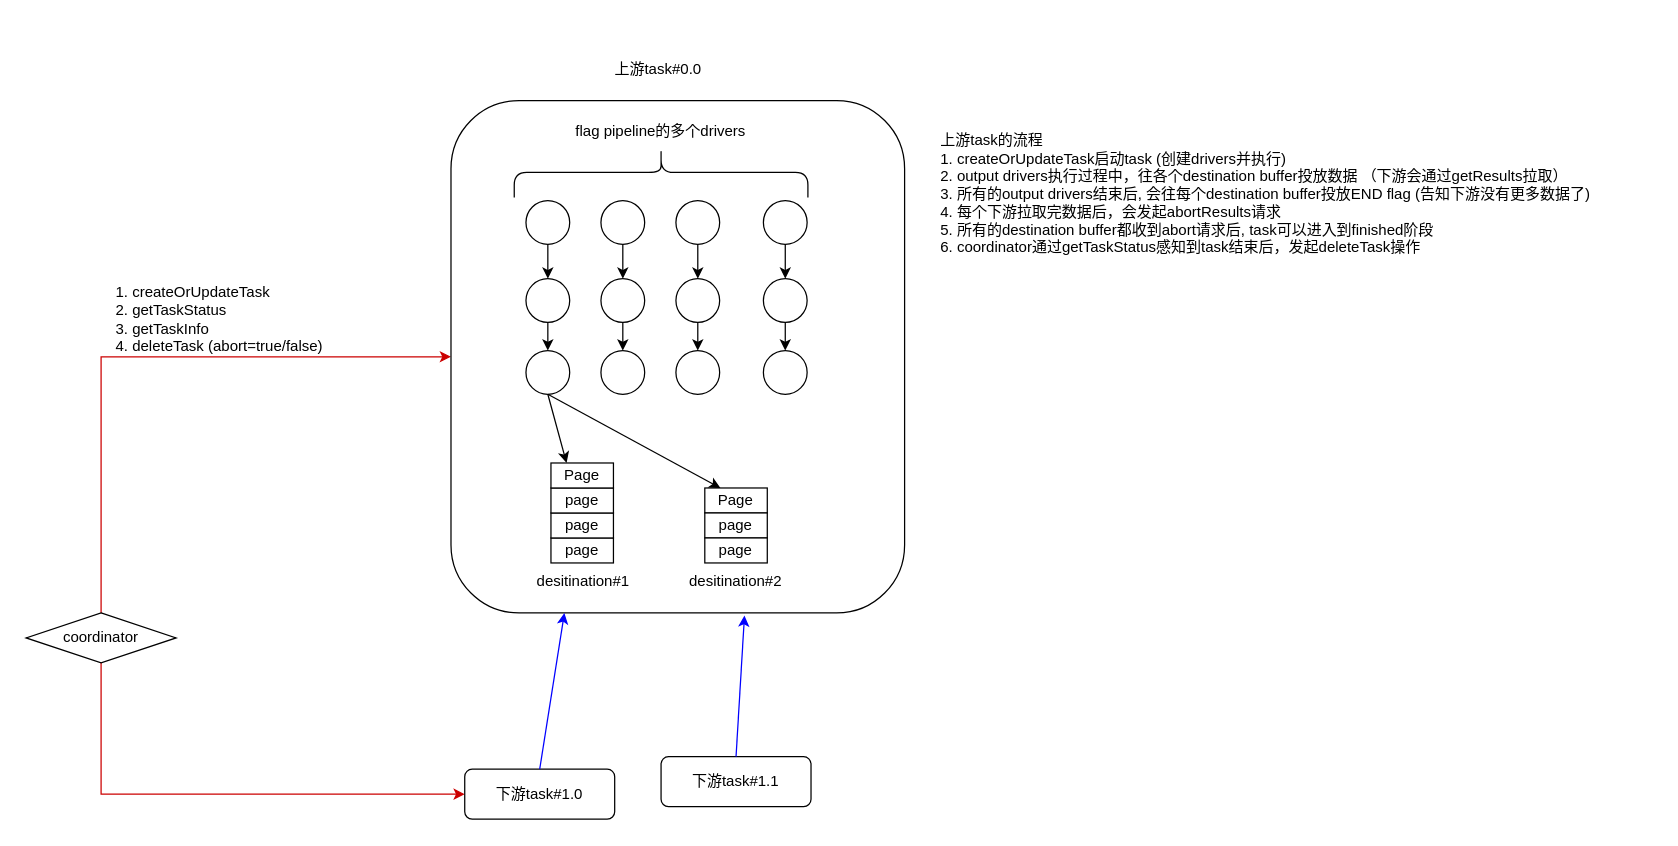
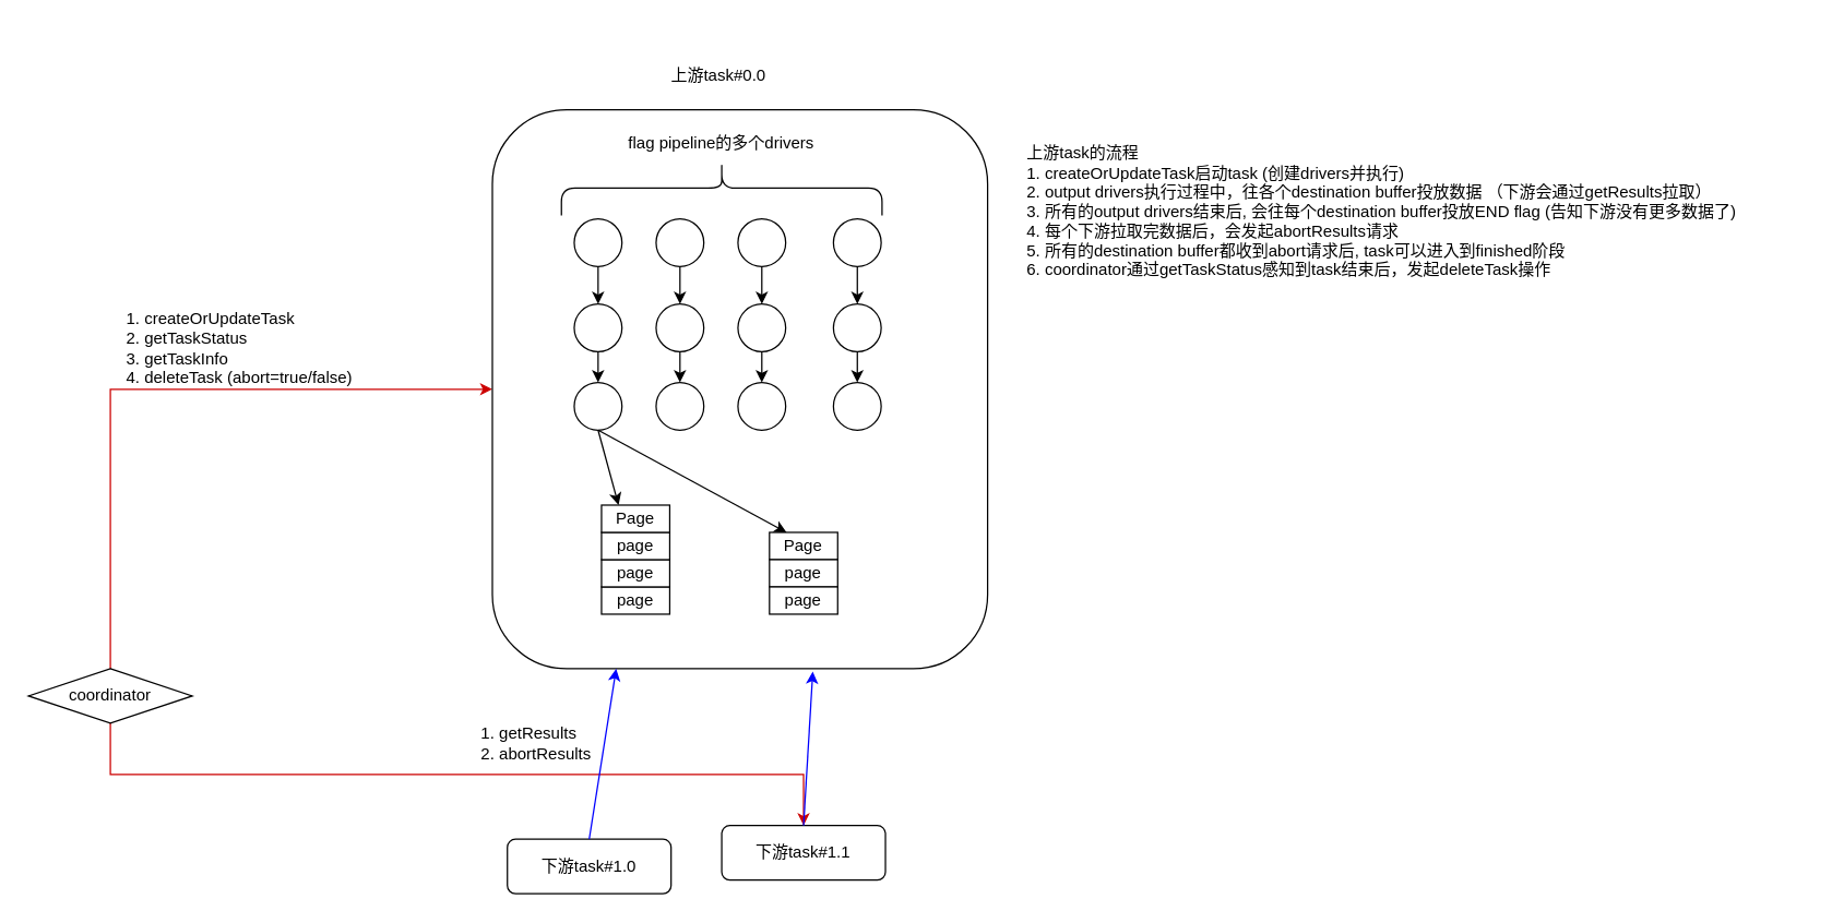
- <mxCell id="40" value="desitination#1" style="text;html=1;align=center;verticalAlign=middle;whiteSpace=wrap;rounded=0;" parent="1" vertex="1"><mxGeometry x="436" y="450" width="60" height="30" as="geometry" /></mxCell>
- <mxCell id="41" value="desitination#2" style="text;html=1;align=center;verticalAlign=middle;whiteSpace=wrap;rounded=0;" parent="1" vertex="1"><mxGeometry x="558.11" y="450" width="60" height="30" as="geometry" /></mxCell>
+ <mxCell id="45" value="1. getResults&lt;div&gt;2. abortResults&lt;/div&gt;" style="text;html=1;align=left;verticalAlign=middle;whiteSpace=wrap;rounded=0;" parent="1" vertex="1"><mxGeometry x="350" y="530" width="90" height="30" as="geometry" /></mxCell>
- <mxCell id="3" style="edgeStyle=orthogonalEdgeStyle;rounded=0;orthogonalLoop=1;jettySize=auto;html=1;exitX=0.5;exitY=1;exitDx=0;exitDy=0;entryX=0;entryY=0.5;entryDx=0;entryDy=0;strokeColor=#CC0000;" parent="1" source="4" target="6" edge="1"><mxGeometry relative="1" as="geometry" /></mxCell>
+ <mxCell id="3" style="edgeStyle=orthogonalEdgeStyle;rounded=0;orthogonalLoop=1;jettySize=auto;html=1;exitX=0.5;exitY=1;exitDx=0;exitDy=0;strokeColor=#CC0000;" parent="1" source="4" target="38" edge="1"><mxGeometry relative="1" as="geometry" /></mxCell>
